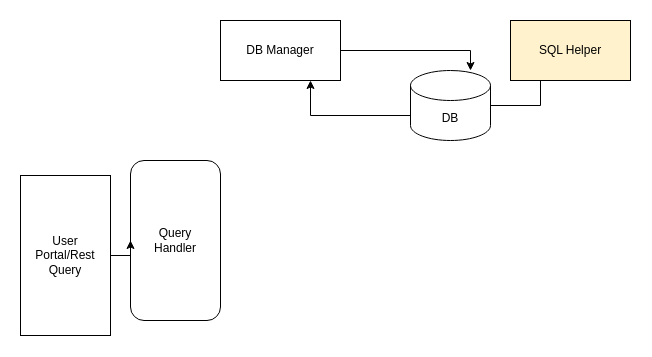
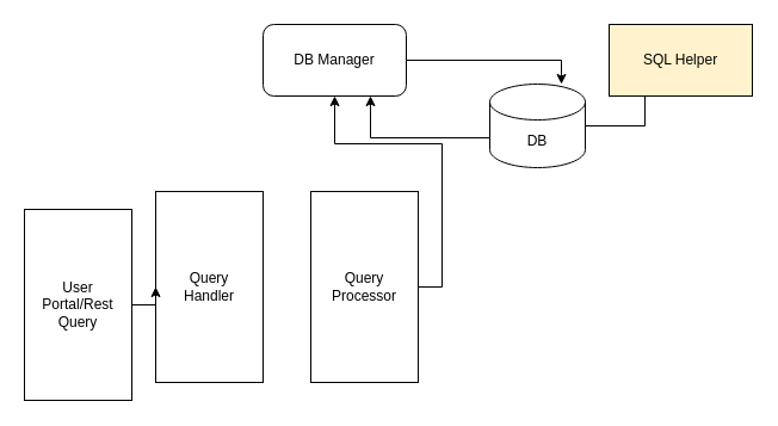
- <mxCell id="7" value="DB Manager" style="rounded=0;whiteSpace=wrap;html=1;" parent="1" vertex="1"><mxGeometry x="220" y="20" width="120" height="60" as="geometry" /></mxCell>
+ <mxCell id="7" value="DB Manager" style="whiteSpace=wrap;html=1;rounded=1;" parent="1" vertex="1"><mxGeometry x="220" y="20" width="120" height="60" as="geometry" /></mxCell>
+ <mxCell id="8" style="edgeStyle=orthogonalEdgeStyle;rounded=0;orthogonalLoop=1;jettySize=auto;html=1;exitX=1;exitY=0.5;exitDx=0;exitDy=0;" parent="1" source="9" target="7" edge="1"><mxGeometry relative="1" as="geometry"><mxPoint x="160" y="60" as="targetPoint" /></mxGeometry></mxCell>
- <mxCell id="2" value="Query&lt;br&gt;Handler" style="whiteSpace=wrap;html=1;rounded=1;" parent="1" vertex="1"><mxGeometry x="130" y="160" width="90" height="160" as="geometry" /></mxCell>
+ <mxCell id="2" value="Query&lt;br&gt;Handler" style="rounded=0;whiteSpace=wrap;html=1;" parent="1" vertex="1"><mxGeometry x="130" y="160" width="90" height="160" as="geometry" /></mxCell>
+ <mxCell id="9" value="&lt;div&gt;Query&lt;/div&gt;&lt;div&gt;Processor&lt;/div&gt;" style="rounded=0;whiteSpace=wrap;html=1;" parent="1" vertex="1"><mxGeometry x="260" y="160" width="90" height="160" as="geometry" /></mxCell>
